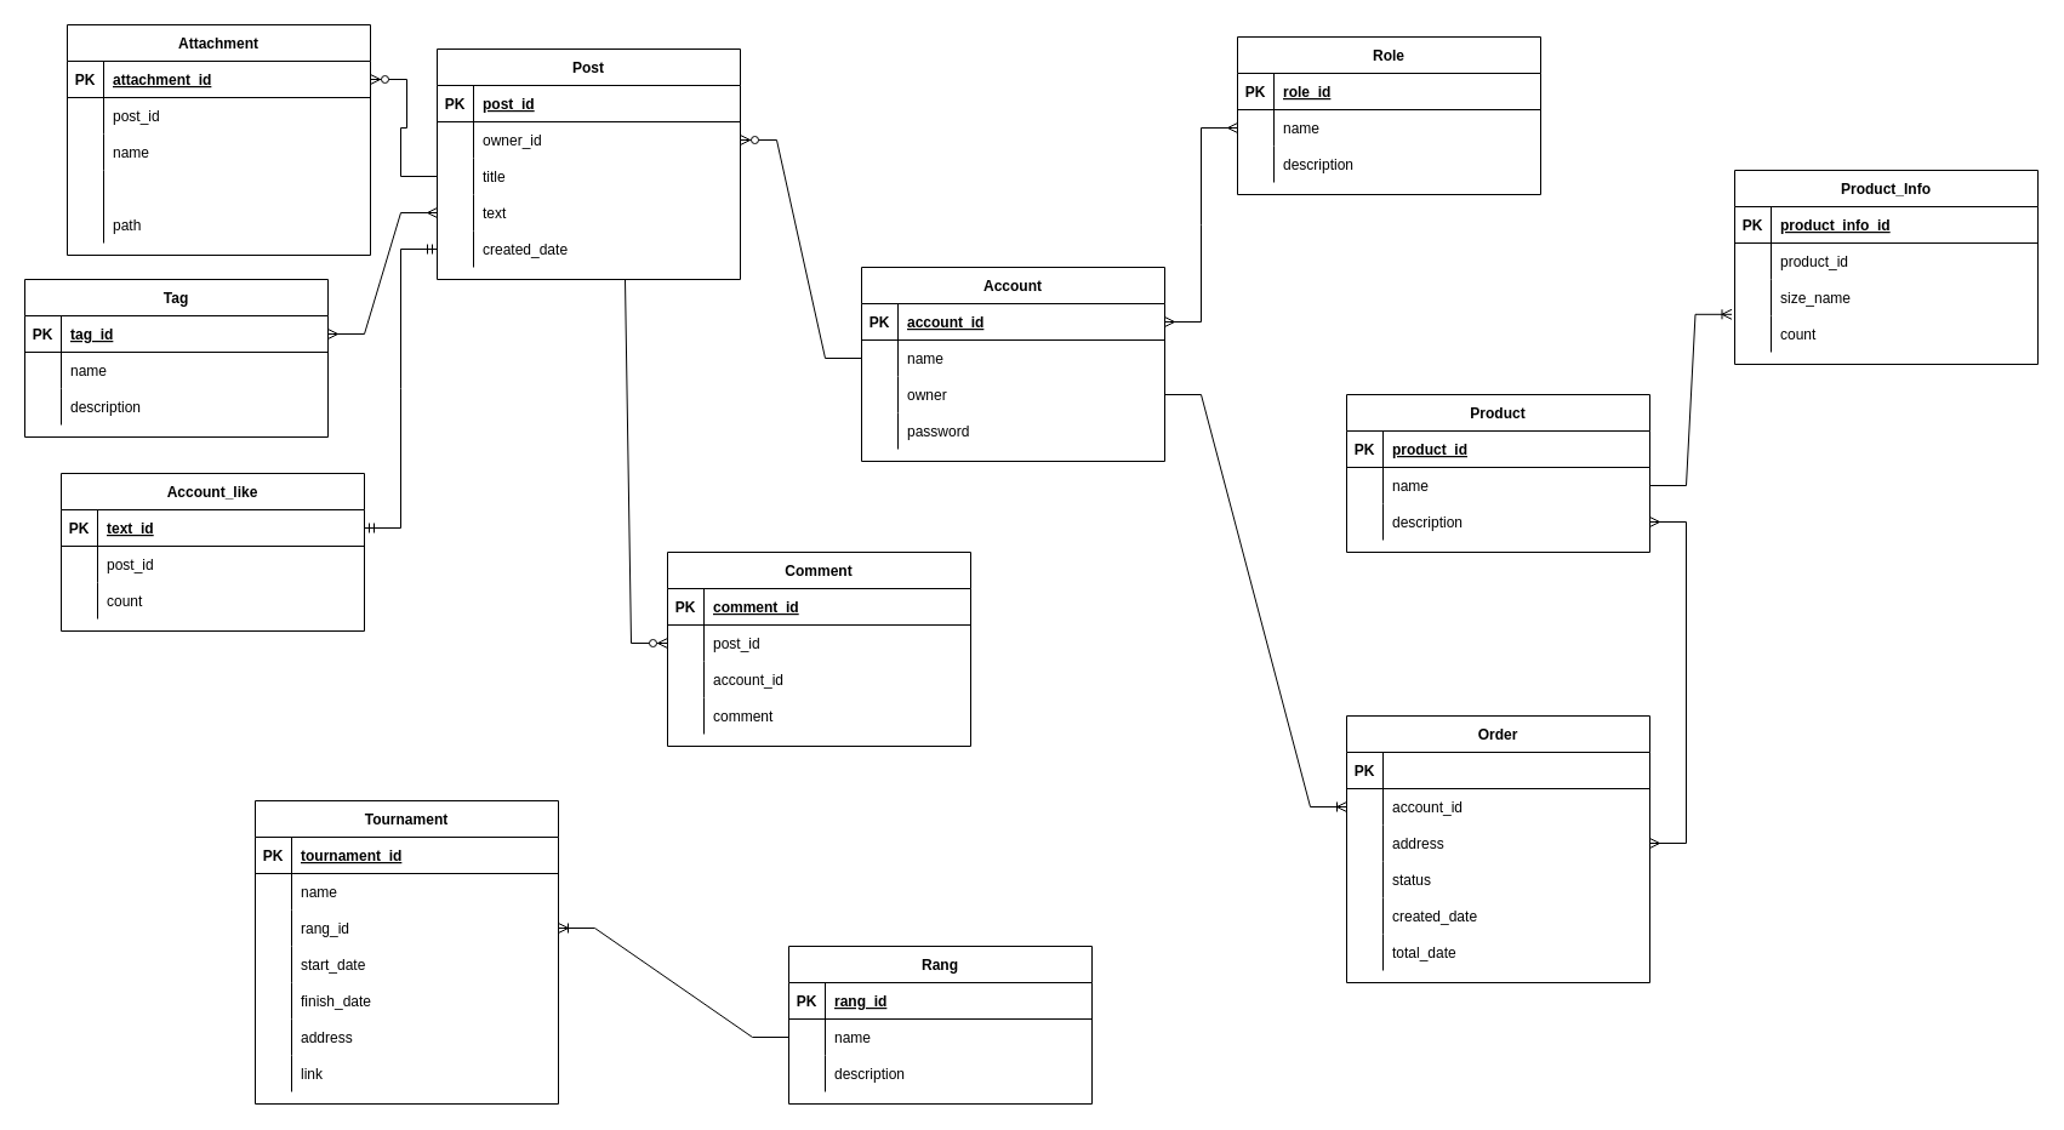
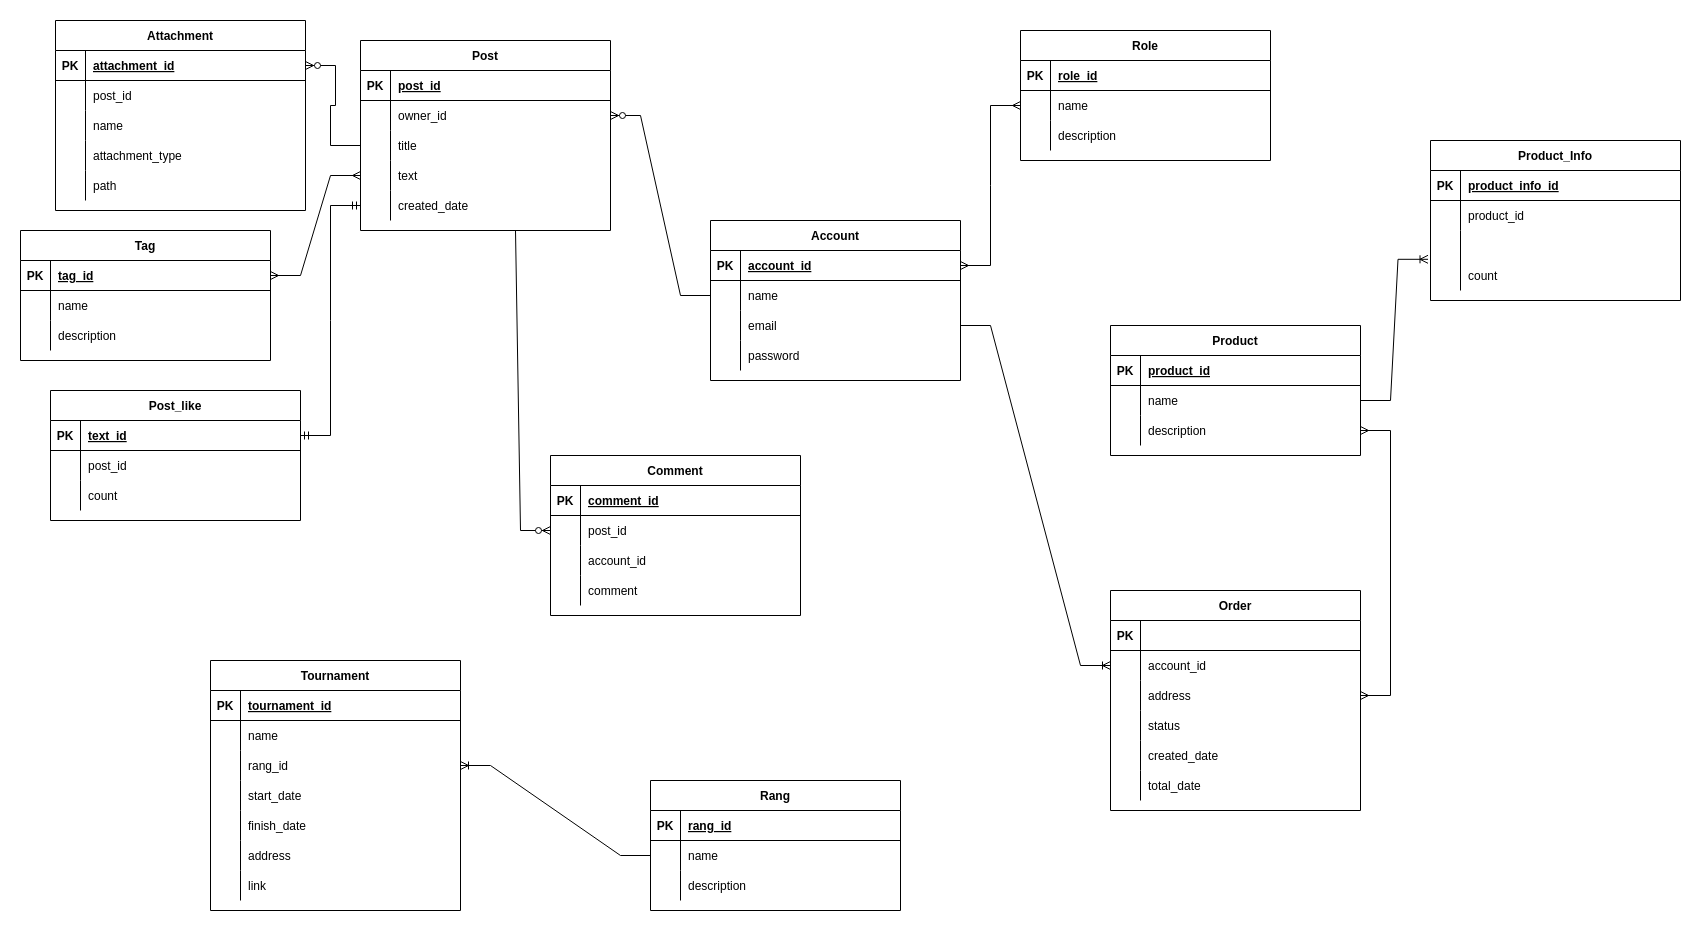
+ <mxCell id="30" value="attachment_type" style="shape=partialRectangle;overflow=hidden;connectable=0;fillColor=none;top=0;left=0;bottom=0;right=0;align=left;spacingLeft=6;" parent="28" vertex="1"><mxGeometry x="30" width="220" height="30" as="geometry"><mxRectangle width="220" height="30" as="alternateBounds" /></mxGeometry></mxCell>
- <mxCell id="117" value="size_name" style="shape=partialRectangle;overflow=hidden;connectable=0;fillColor=none;top=0;left=0;bottom=0;right=0;align=left;spacingLeft=6;" parent="115" vertex="1"><mxGeometry x="30" width="220" height="30" as="geometry"><mxRectangle width="220" height="30" as="alternateBounds" /></mxGeometry></mxCell>
- <mxCell id="43" value="owner" style="shape=partialRectangle;overflow=hidden;connectable=0;fillColor=none;top=0;left=0;bottom=0;right=0;align=left;spacingLeft=6;" parent="41" vertex="1"><mxGeometry x="30" width="220" height="30" as="geometry"><mxRectangle width="220" height="30" as="alternateBounds" /></mxGeometry></mxCell>
+ <mxCell id="43" value="email" style="shape=partialRectangle;overflow=hidden;connectable=0;fillColor=none;top=0;left=0;bottom=0;right=0;align=left;spacingLeft=6;" parent="41" vertex="1"><mxGeometry x="30" width="220" height="30" as="geometry"><mxRectangle width="220" height="30" as="alternateBounds" /></mxGeometry></mxCell>
- <mxCell id="161" value="Account_like" style="shape=table;startSize=30;container=1;collapsible=1;childLayout=tableLayout;fixedRows=1;rowLines=0;fontStyle=1;align=center;resizeLast=1;" parent="1" vertex="1"><mxGeometry x="50" y="390" width="250" height="130" as="geometry" /></mxCell>
+ <mxCell id="161" value="Post_like" style="shape=table;startSize=30;container=1;collapsible=1;childLayout=tableLayout;fixedRows=1;rowLines=0;fontStyle=1;align=center;resizeLast=1;" parent="1" vertex="1"><mxGeometry x="50" y="390" width="250" height="130" as="geometry" /></mxCell>
